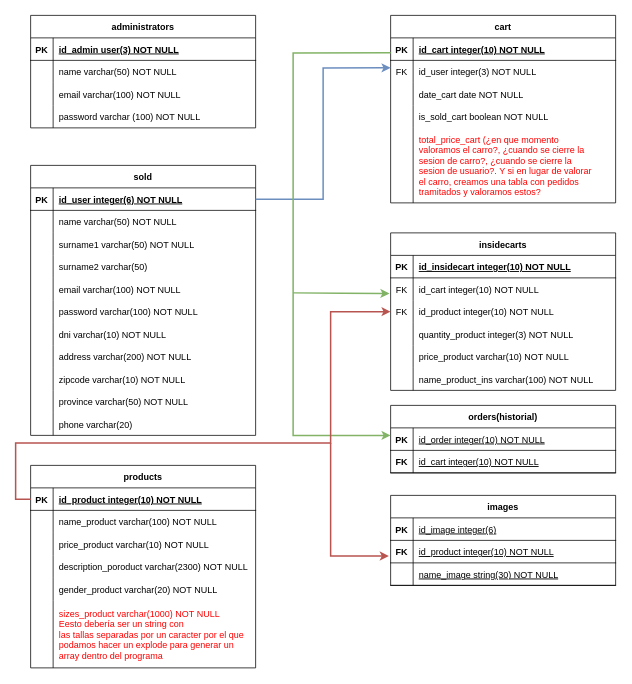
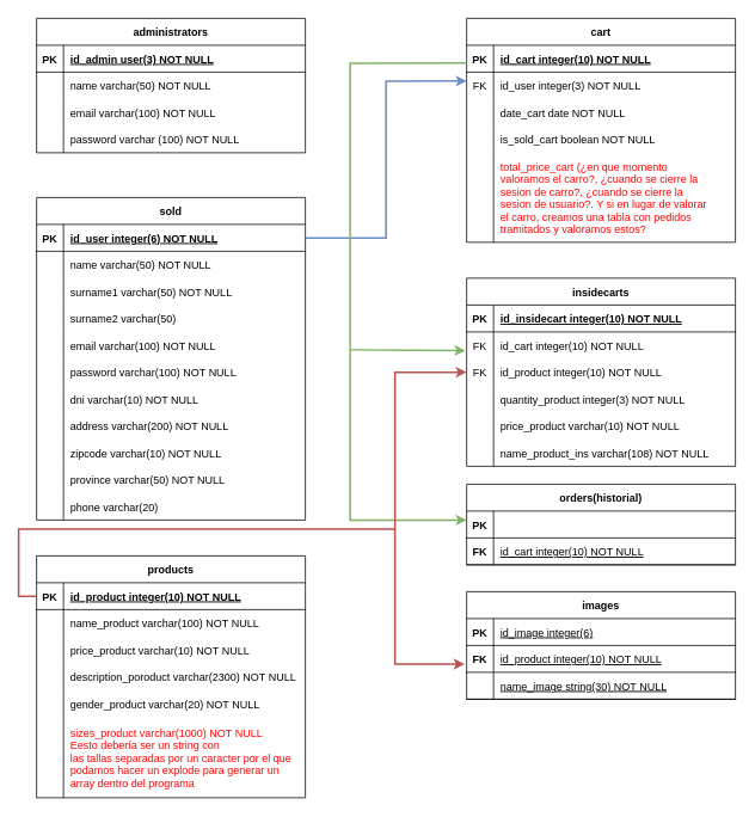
- <mxCell id="111" value="name_product_ins varchar(100) NOT NULL" style="shape=partialRectangle;overflow=hidden;connectable=0;fillColor=none;top=0;left=0;bottom=0;right=0;align=left;spacingLeft=6;" vertex="1" parent="109"><mxGeometry x="30" width="270" height="30" as="geometry"><mxRectangle width="270" height="30" as="alternateBounds" /></mxGeometry></mxCell>
+ <mxCell id="111" value="name_product_ins varchar(108) NOT NULL" style="shape=partialRectangle;overflow=hidden;connectable=0;fillColor=none;top=0;left=0;bottom=0;right=0;align=left;spacingLeft=6;" vertex="1" parent="109"><mxGeometry x="30" width="270" height="30" as="geometry"><mxRectangle width="270" height="30" as="alternateBounds" /></mxGeometry></mxCell>
- <mxCell id="21" value="id_order integer(10) NOT NULL" style="shape=partialRectangle;overflow=hidden;connectable=0;fillColor=none;top=0;left=0;bottom=0;right=0;align=left;spacingLeft=6;fontStyle=4;fontColor=#000000;" parent="19" vertex="1"><mxGeometry x="30" width="270" height="30" as="geometry"><mxRectangle width="270" height="30" as="alternateBounds" /></mxGeometry></mxCell>
